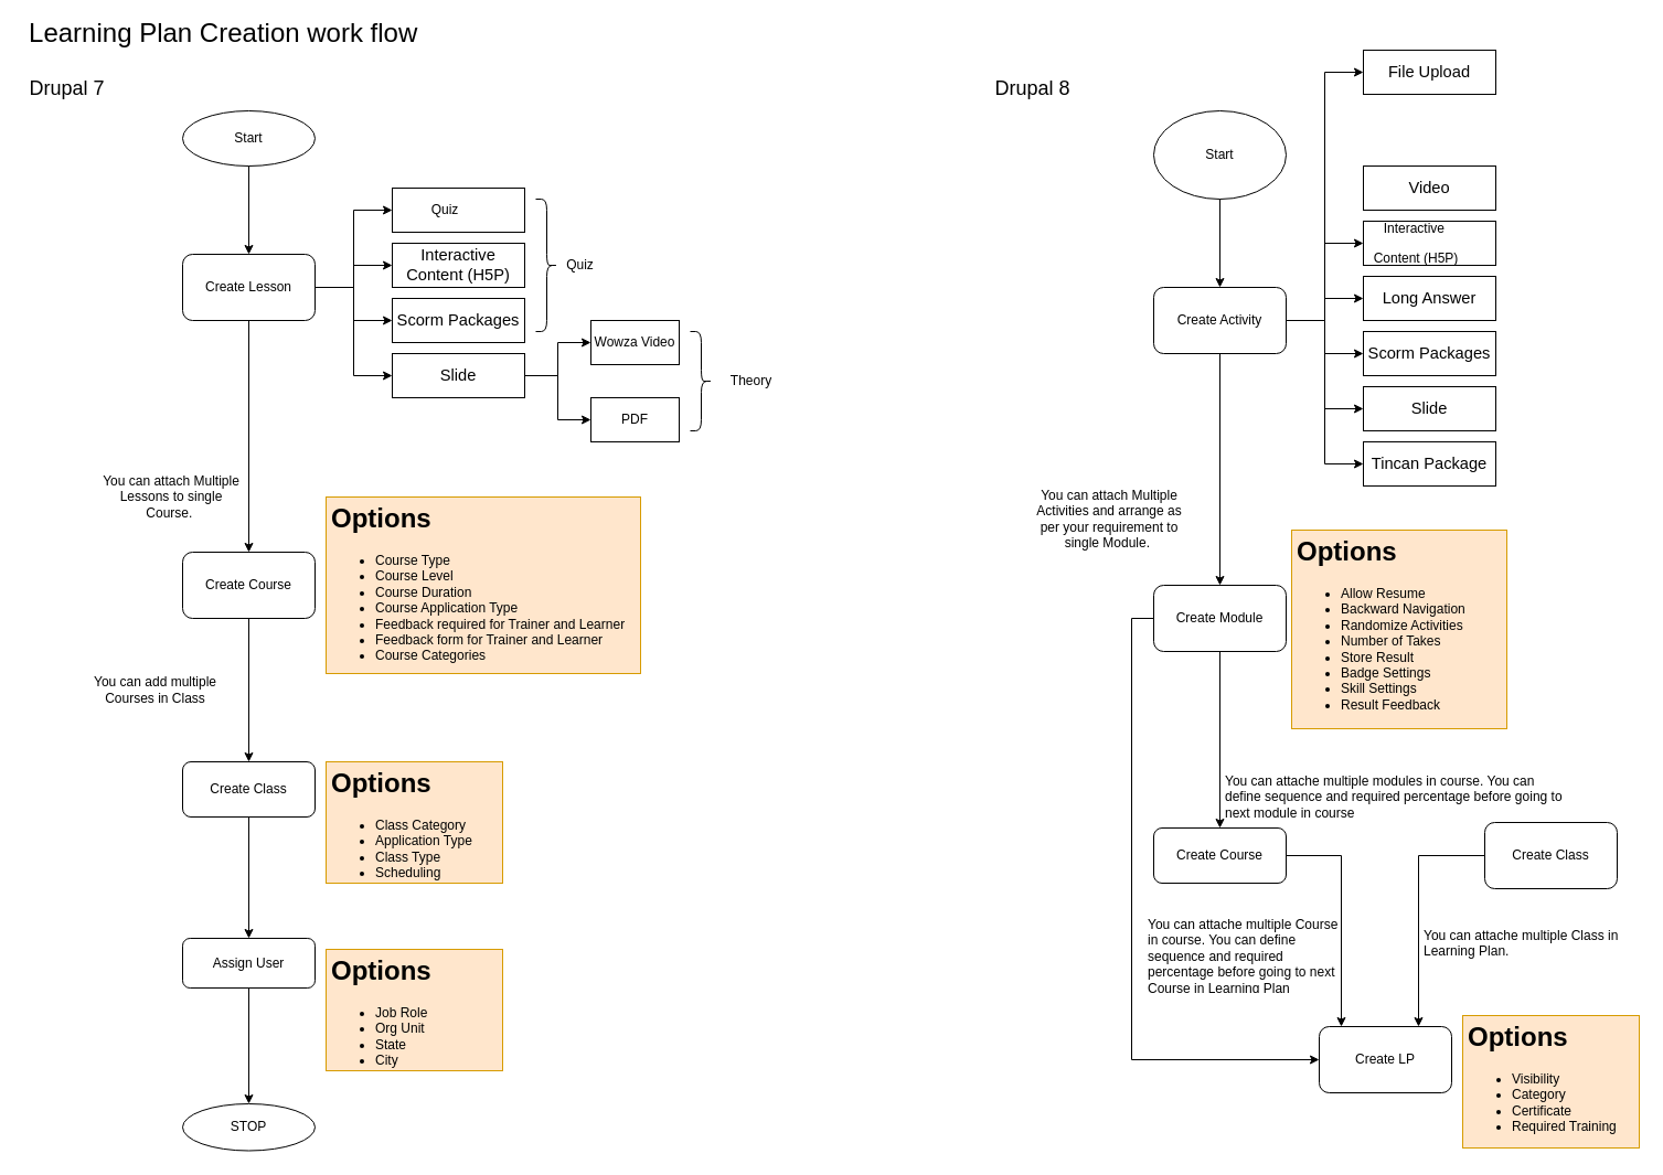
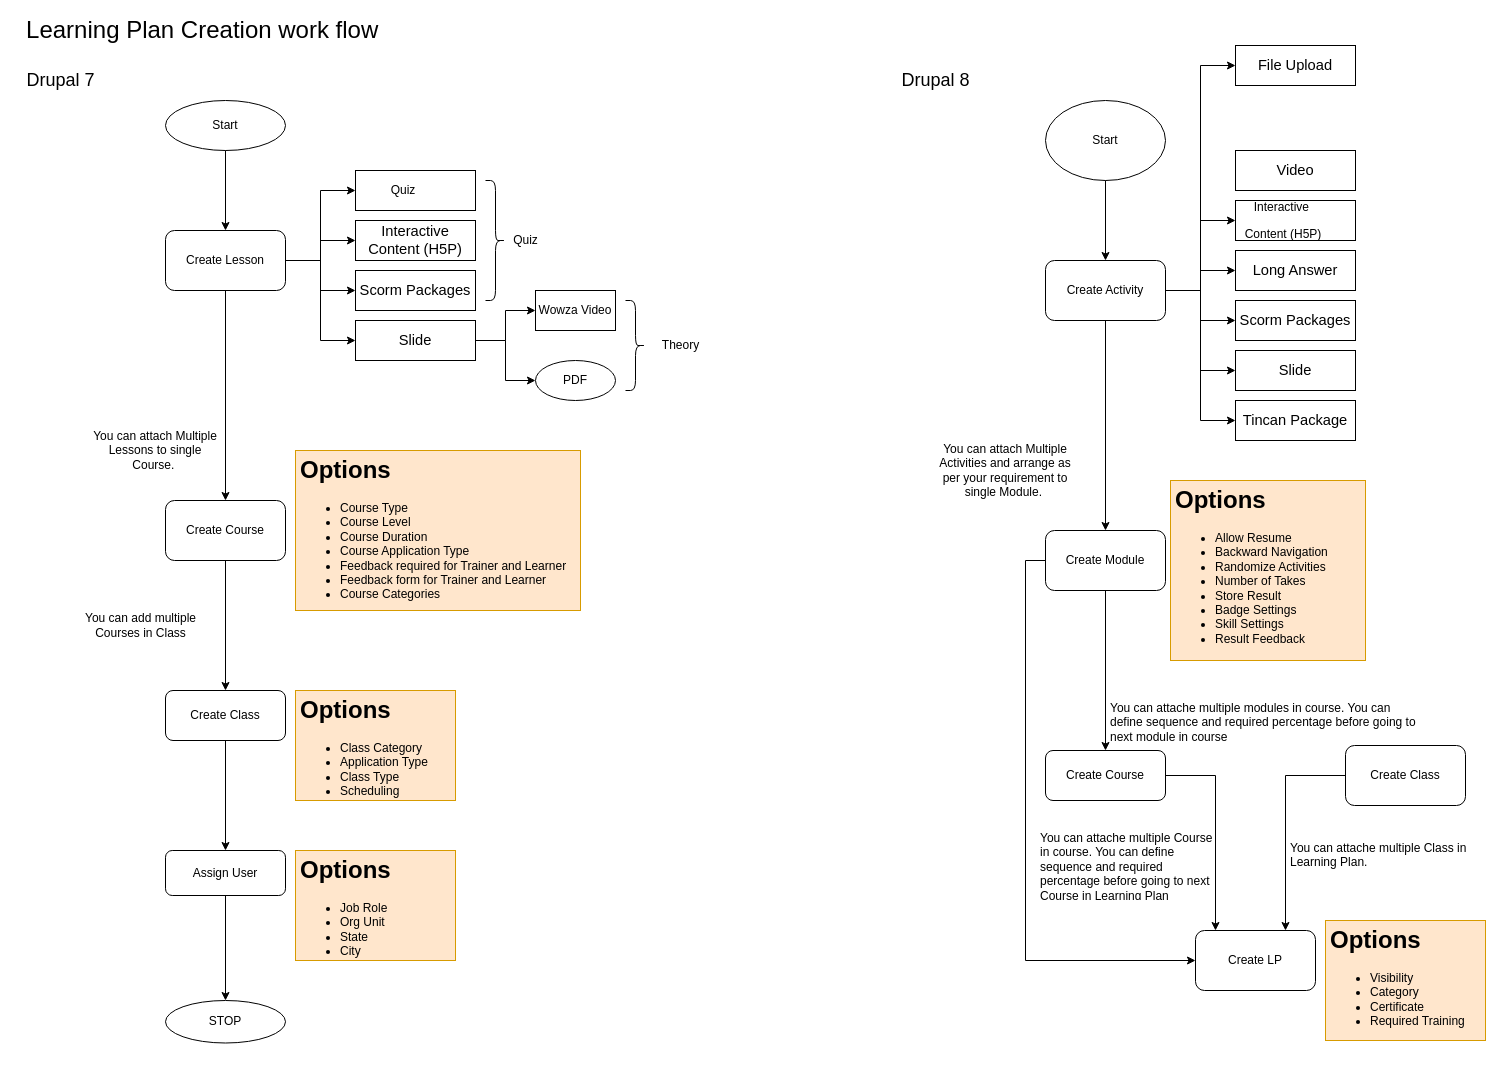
- <mxCell id="53" value="PDF" style="whiteSpace=wrap;html=1;rounded=0;" vertex="1" parent="1"><mxGeometry x="535" y="360" width="80" height="40" as="geometry" /></mxCell>
+ <mxCell id="53" value="PDF" style="ellipse;whiteSpace=wrap;html=1;" vertex="1" parent="1"><mxGeometry x="535" y="360" width="80" height="40" as="geometry" /></mxCell>
- <mxCell id="59" value="&lt;h1&gt;Options&lt;/h1&gt;&lt;p&gt;&lt;/p&gt;&lt;ul&gt;&lt;li&gt;Job Role&lt;/li&gt;&lt;li&gt;Org Unit&lt;/li&gt;&lt;li&gt;State&lt;/li&gt;&lt;li&gt;City&lt;/li&gt;&lt;/ul&gt;&lt;p&gt;&lt;/p&gt;" style="text;html=1;strokeColor=#d79b00;fillColor=#ffe6cc;spacing=5;spacingTop=-20;whiteSpace=wrap;overflow=hidden;rounded=0;" vertex="1" parent="1"><mxGeometry x="295" y="860" width="160" height="110" as="geometry" /></mxCell>
+ <mxCell id="59" value="&lt;h1&gt;Options&lt;/h1&gt;&lt;p&gt;&lt;/p&gt;&lt;ul&gt;&lt;li&gt;Job Role&lt;/li&gt;&lt;li&gt;Org Unit&lt;/li&gt;&lt;li&gt;State&lt;/li&gt;&lt;li&gt;City&lt;/li&gt;&lt;/ul&gt;&lt;p&gt;&lt;/p&gt;" style="text;html=1;strokeColor=#d79b00;fillColor=#ffe6cc;spacing=5;spacingTop=-20;whiteSpace=wrap;overflow=hidden;rounded=0;" vertex="1" parent="1"><mxGeometry x="295" y="850" width="160" height="110" as="geometry" /></mxCell>
